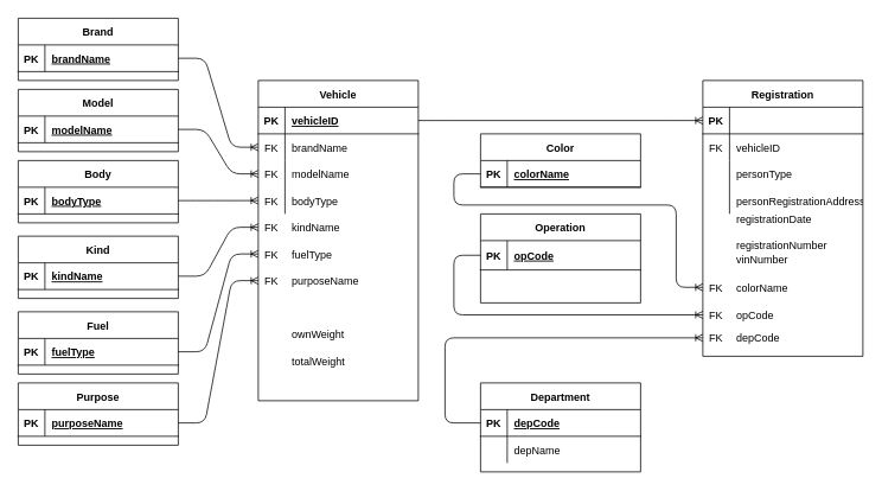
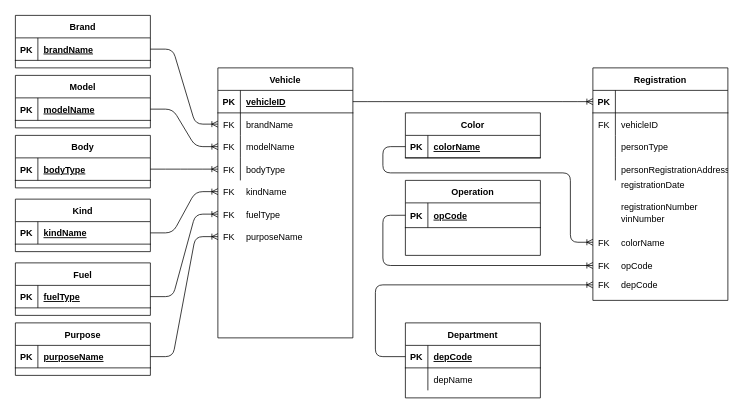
- <mxCell id="70" value="ownWeight" style="shape=partialRectangle;connectable=0;fillColor=none;top=0;left=0;bottom=0;right=0;align=left;spacingLeft=6;overflow=hidden;" parent="68" vertex="1"><mxGeometry x="30" width="150" height="30" as="geometry" /></mxCell>
- <mxCell id="73" value="totalWeight" style="shape=partialRectangle;connectable=0;fillColor=none;top=0;left=0;bottom=0;right=0;align=left;spacingLeft=6;overflow=hidden;" parent="71" vertex="1"><mxGeometry x="30" width="150" height="30" as="geometry" /></mxCell>
